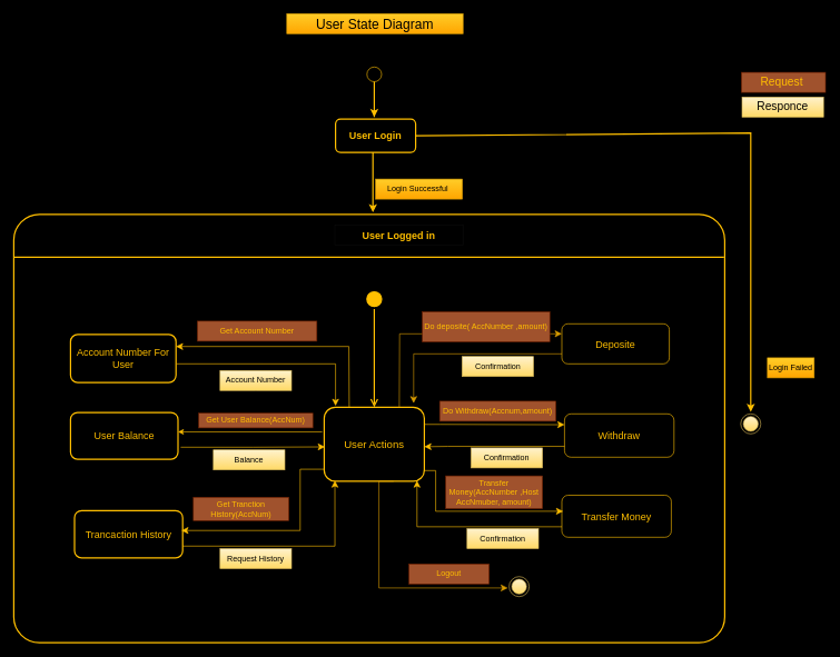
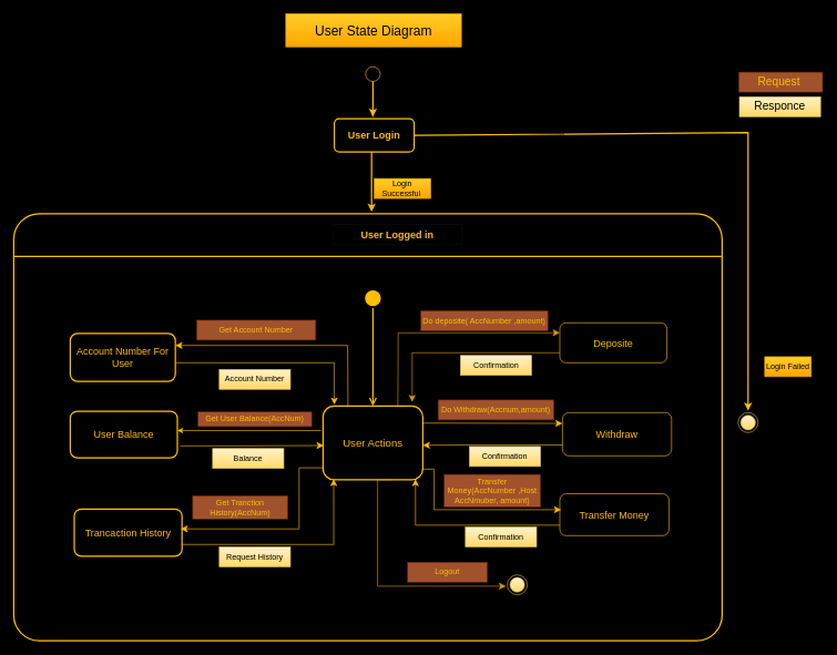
- <mxCell id="51" value="&lt;font style=&quot;font-size: 20px;&quot;&gt;User State Diagram&lt;/font&gt;" style="text;strokeColor=#d79b00;align=center;fillColor=#ffcd28;html=1;verticalAlign=middle;whiteSpace=wrap;rounded=0;gradientColor=#ffa500;" parent="1" vertex="1"><mxGeometry x="429" y="20" width="264" height="30" as="geometry" /></mxCell>
+ <mxCell id="51" value="&lt;font style=&quot;font-size: 20px;&quot;&gt;User State Diagram&lt;/font&gt;" style="text;strokeColor=#d79b00;align=center;fillColor=#ffcd28;html=1;verticalAlign=middle;whiteSpace=wrap;rounded=0;gradientColor=#ffa500;" parent="1" vertex="1"><mxGeometry x="429" y="20" width="264" height="50" as="geometry" /></mxCell>
- <mxCell id="6" value="Login Successful&amp;nbsp;" style="text;strokeColor=#d79b00;align=center;fillColor=#ffcd28;html=1;verticalAlign=middle;whiteSpace=wrap;rounded=0;gradientColor=#ffa500;" parent="1" vertex="1"><mxGeometry x="562" y="268" width="130" height="30" as="geometry" /></mxCell>
+ <mxCell id="6" value="Login Successful&amp;nbsp;" style="text;strokeColor=#d79b00;align=center;fillColor=#ffcd28;html=1;verticalAlign=middle;whiteSpace=wrap;rounded=0;gradientColor=#ffa500;" parent="1" vertex="1"><mxGeometry x="562" y="268" width="85" height="30" as="geometry" /></mxCell>
- <mxCell id="36" value="&lt;font color=&quot;#ffbf00&quot;&gt;Do deposite( AccNumber ,amount)&lt;/font&gt;" style="text;align=center;html=1;verticalAlign=middle;whiteSpace=wrap;rounded=0;fillColor=#a0522d;fontColor=#ffffff;strokeColor=#6D1F00;" parent="1" vertex="1"><mxGeometry x="632" y="467" width="191" height="45" as="geometry" /></mxCell>
+ <mxCell id="36" value="&lt;font color=&quot;#ffbf00&quot;&gt;Do deposite( AccNumber ,amount)&lt;/font&gt;" style="text;align=center;html=1;verticalAlign=middle;whiteSpace=wrap;rounded=0;fillColor=#a0522d;fontColor=#ffffff;strokeColor=#6D1F00;" parent="1" vertex="1"><mxGeometry x="632" y="467" width="191" height="30" as="geometry" /></mxCell>
